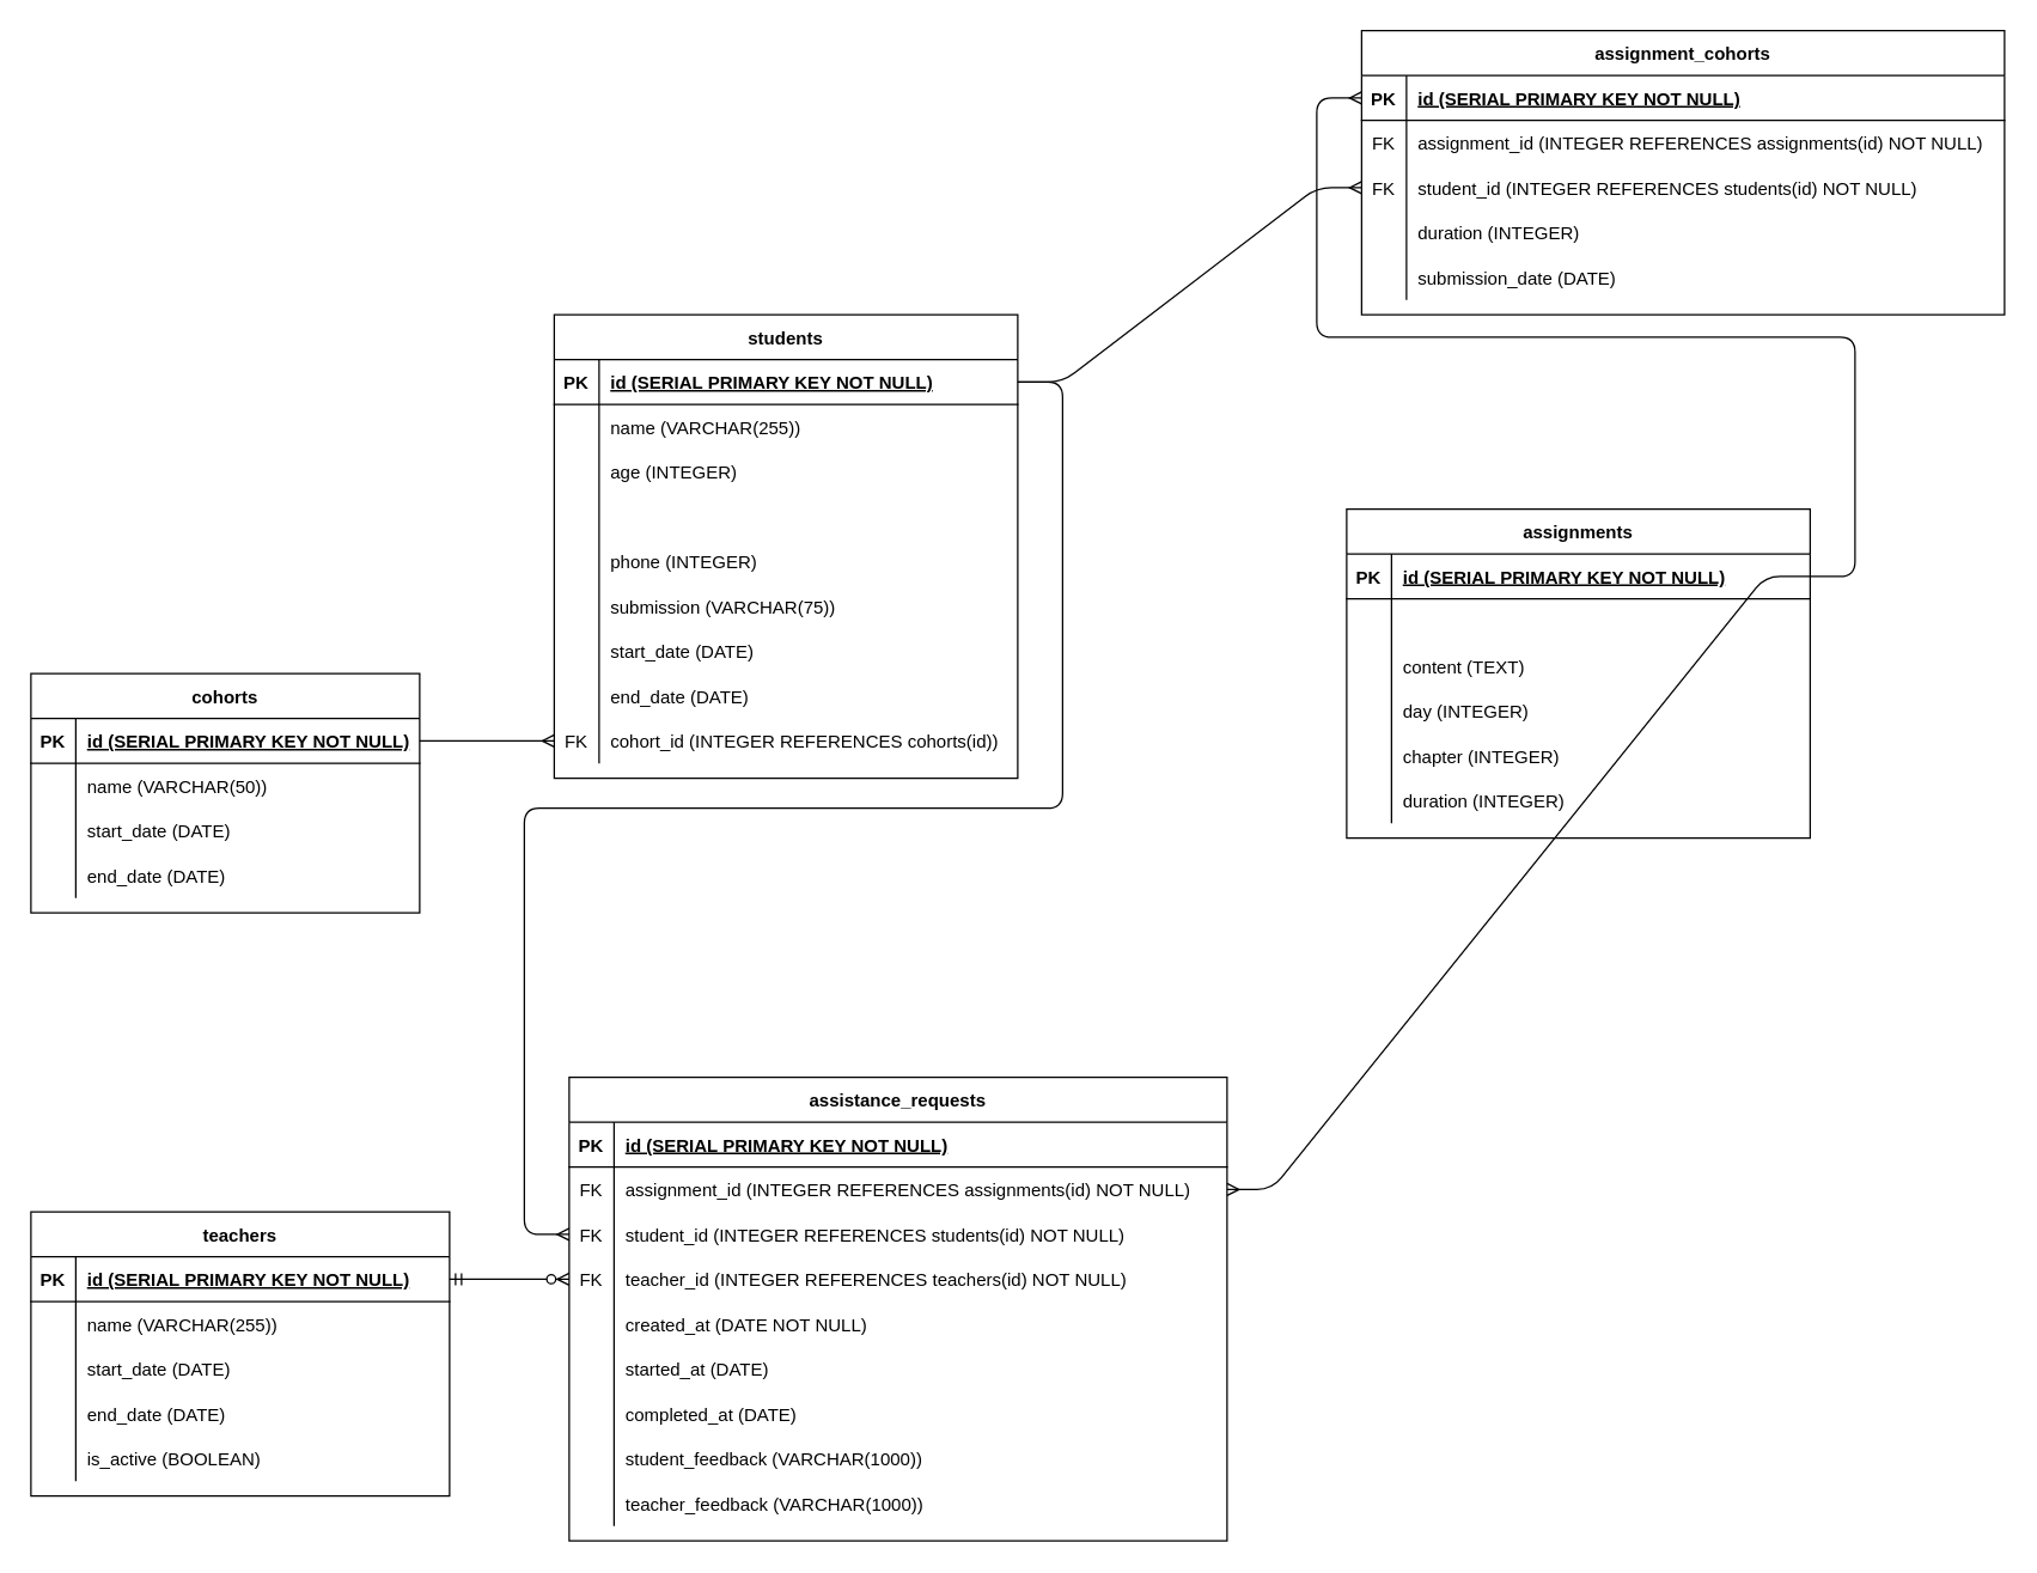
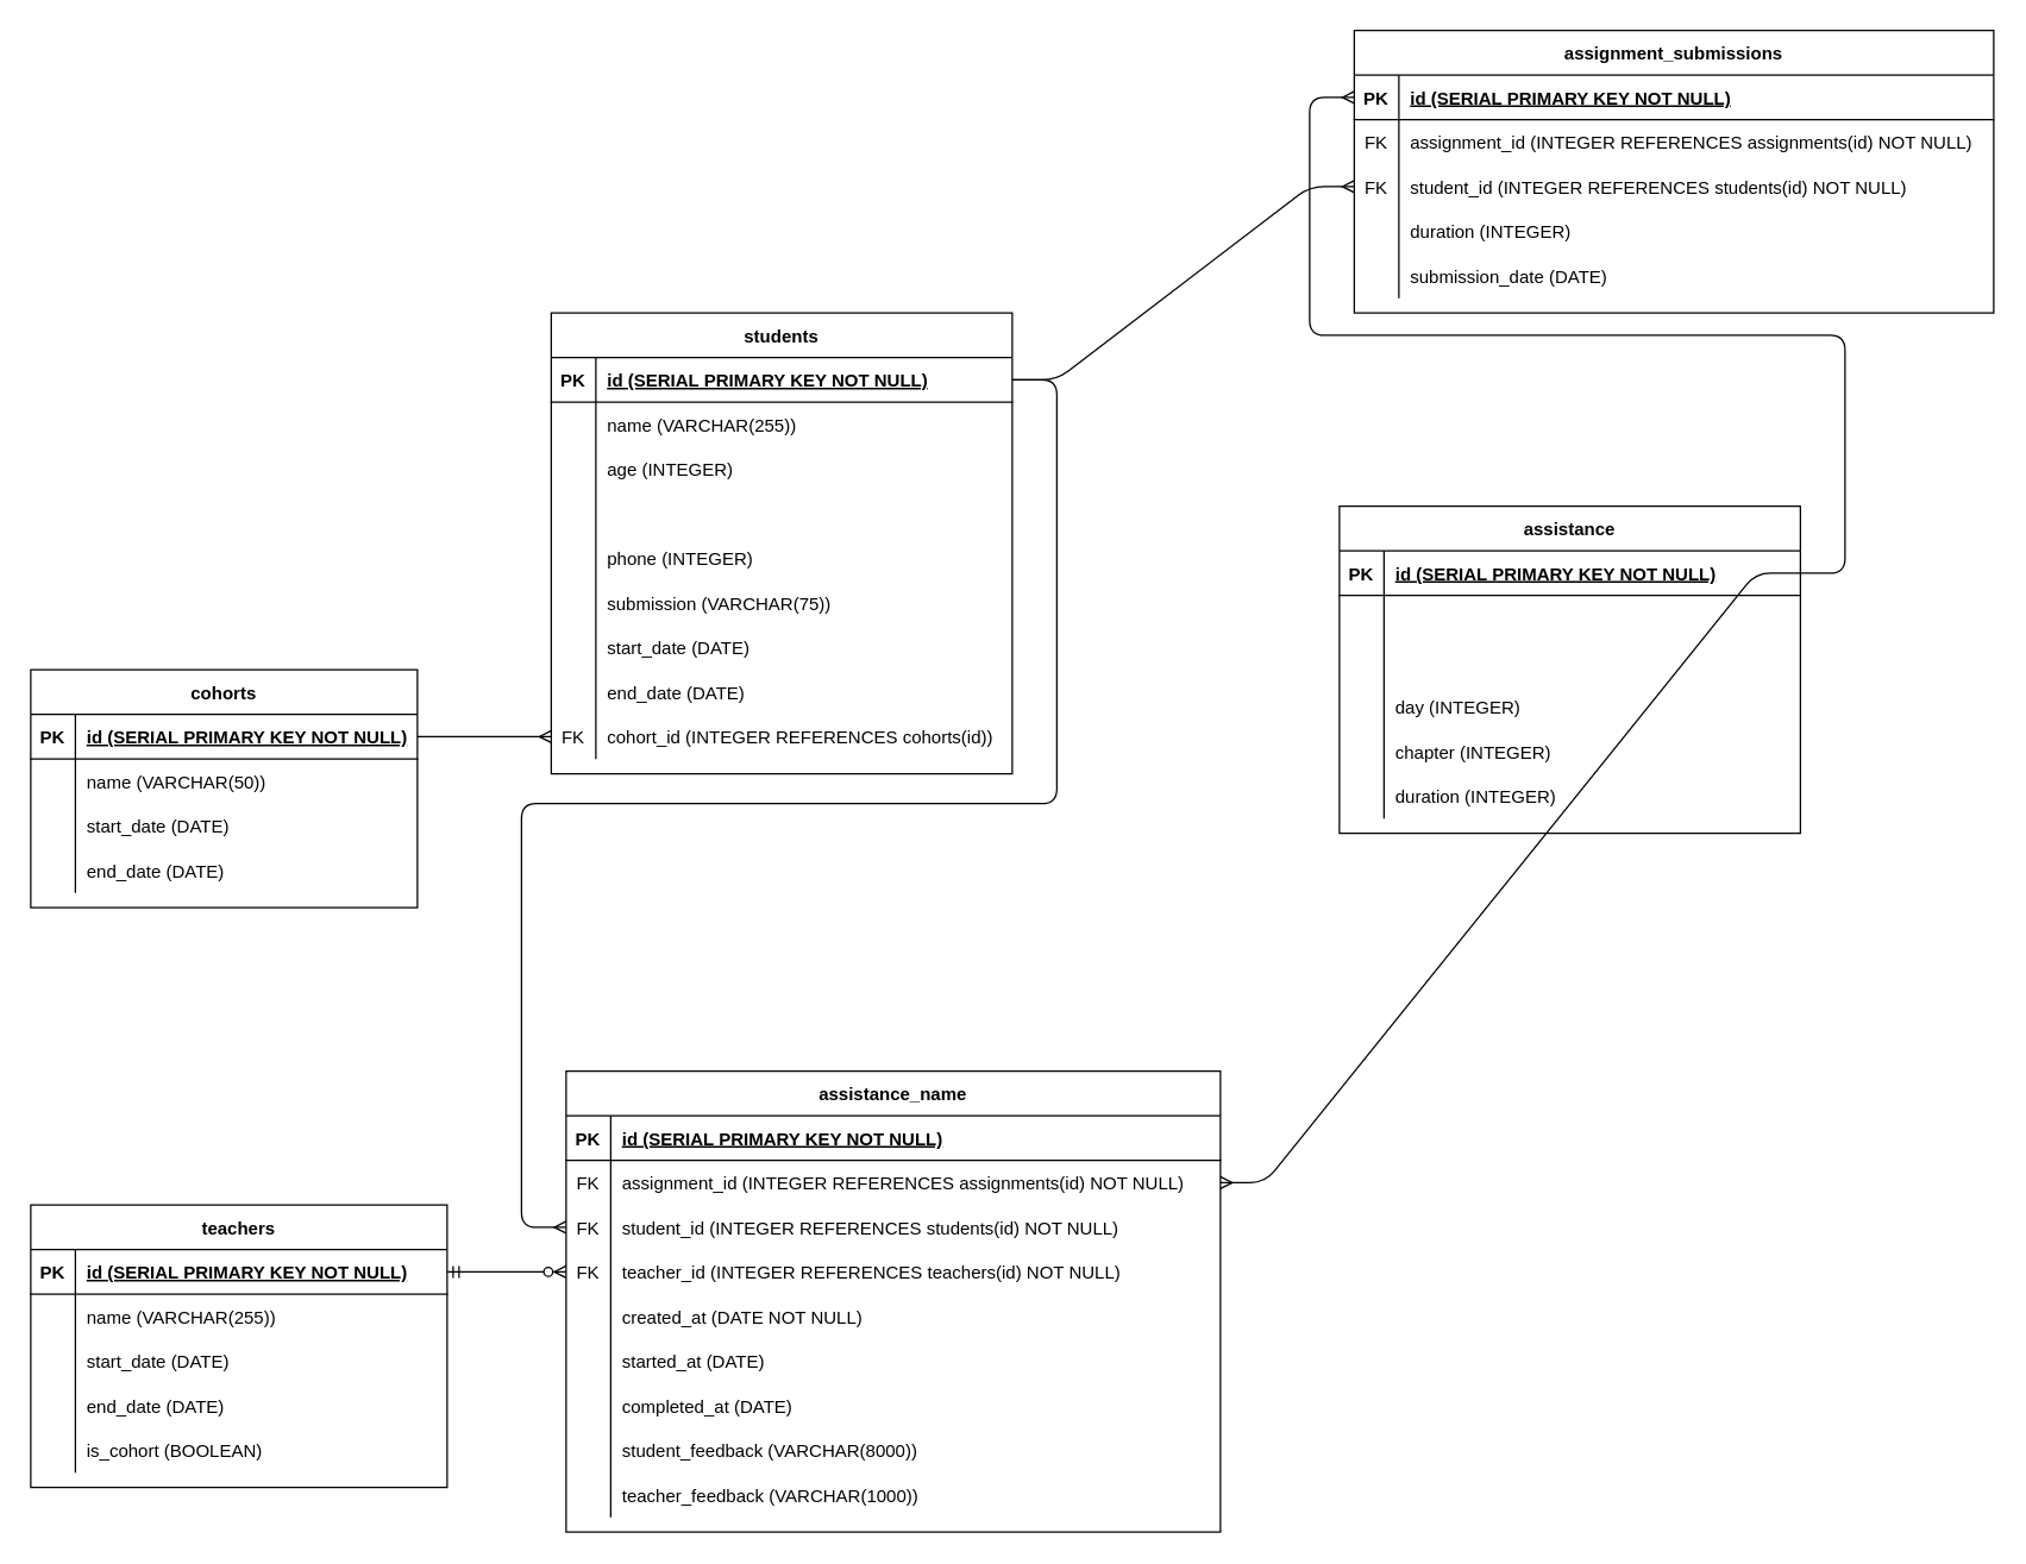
- <mxCell id="106" value="assignment_cohorts" style="shape=table;startSize=30;container=1;collapsible=1;childLayout=tableLayout;fixedRows=1;rowLines=0;fontStyle=1;align=center;resizeLast=1;" vertex="1" parent="1"><mxGeometry x="910" y="20" width="430" height="190" as="geometry" /></mxCell>
+ <mxCell id="106" value="assignment_submissions" style="shape=table;startSize=30;container=1;collapsible=1;childLayout=tableLayout;fixedRows=1;rowLines=0;fontStyle=1;align=center;resizeLast=1;" vertex="1" parent="1"><mxGeometry x="910" y="20" width="430" height="190" as="geometry" /></mxCell>
- <mxCell id="88" value="assignments" style="shape=table;startSize=30;container=1;collapsible=1;childLayout=tableLayout;fixedRows=1;rowLines=0;fontStyle=1;align=center;resizeLast=1;" vertex="1" parent="1"><mxGeometry x="900" y="340" width="310" height="220" as="geometry" /></mxCell>
+ <mxCell id="88" value="assistance" style="shape=table;startSize=30;container=1;collapsible=1;childLayout=tableLayout;fixedRows=1;rowLines=0;fontStyle=1;align=center;resizeLast=1;" vertex="1" parent="1"><mxGeometry x="900" y="340" width="310" height="220" as="geometry" /></mxCell>
- <mxCell id="96" value="content (TEXT)" style="shape=partialRectangle;connectable=0;fillColor=none;top=0;left=0;bottom=0;right=0;align=left;spacingLeft=6;overflow=hidden;" vertex="1" parent="94"><mxGeometry x="30" width="280" height="30" as="geometry" /></mxCell>
- <mxCell id="18" value="assistance_requests" style="shape=table;startSize=30;container=1;collapsible=1;childLayout=tableLayout;fixedRows=1;rowLines=0;fontStyle=1;align=center;resizeLast=1;" vertex="1" parent="1"><mxGeometry x="380" y="720" width="440" height="310" as="geometry" /></mxCell>
+ <mxCell id="18" value="assistance_name" style="shape=table;startSize=30;container=1;collapsible=1;childLayout=tableLayout;fixedRows=1;rowLines=0;fontStyle=1;align=center;resizeLast=1;" vertex="1" parent="1"><mxGeometry x="380" y="720" width="440" height="310" as="geometry" /></mxCell>
- <mxCell id="17" value="is_active (BOOLEAN)" style="shape=partialRectangle;connectable=0;fillColor=none;top=0;left=0;bottom=0;right=0;align=left;spacingLeft=6;overflow=hidden;" vertex="1" parent="15"><mxGeometry x="30" width="250" height="30" as="geometry" /></mxCell>
+ <mxCell id="17" value="is_cohort (BOOLEAN)" style="shape=partialRectangle;connectable=0;fillColor=none;top=0;left=0;bottom=0;right=0;align=left;spacingLeft=6;overflow=hidden;" vertex="1" parent="15"><mxGeometry x="30" width="250" height="30" as="geometry" /></mxCell>
- <mxCell id="42" value="student_feedback (VARCHAR(1000))" style="shape=partialRectangle;connectable=0;fillColor=none;top=0;left=0;bottom=0;right=0;align=left;spacingLeft=6;overflow=hidden;" vertex="1" parent="40"><mxGeometry x="30" width="410" height="30" as="geometry" /></mxCell>
+ <mxCell id="42" value="student_feedback (VARCHAR(8000))" style="shape=partialRectangle;connectable=0;fillColor=none;top=0;left=0;bottom=0;right=0;align=left;spacingLeft=6;overflow=hidden;" vertex="1" parent="40"><mxGeometry x="30" width="410" height="30" as="geometry" /></mxCell>
